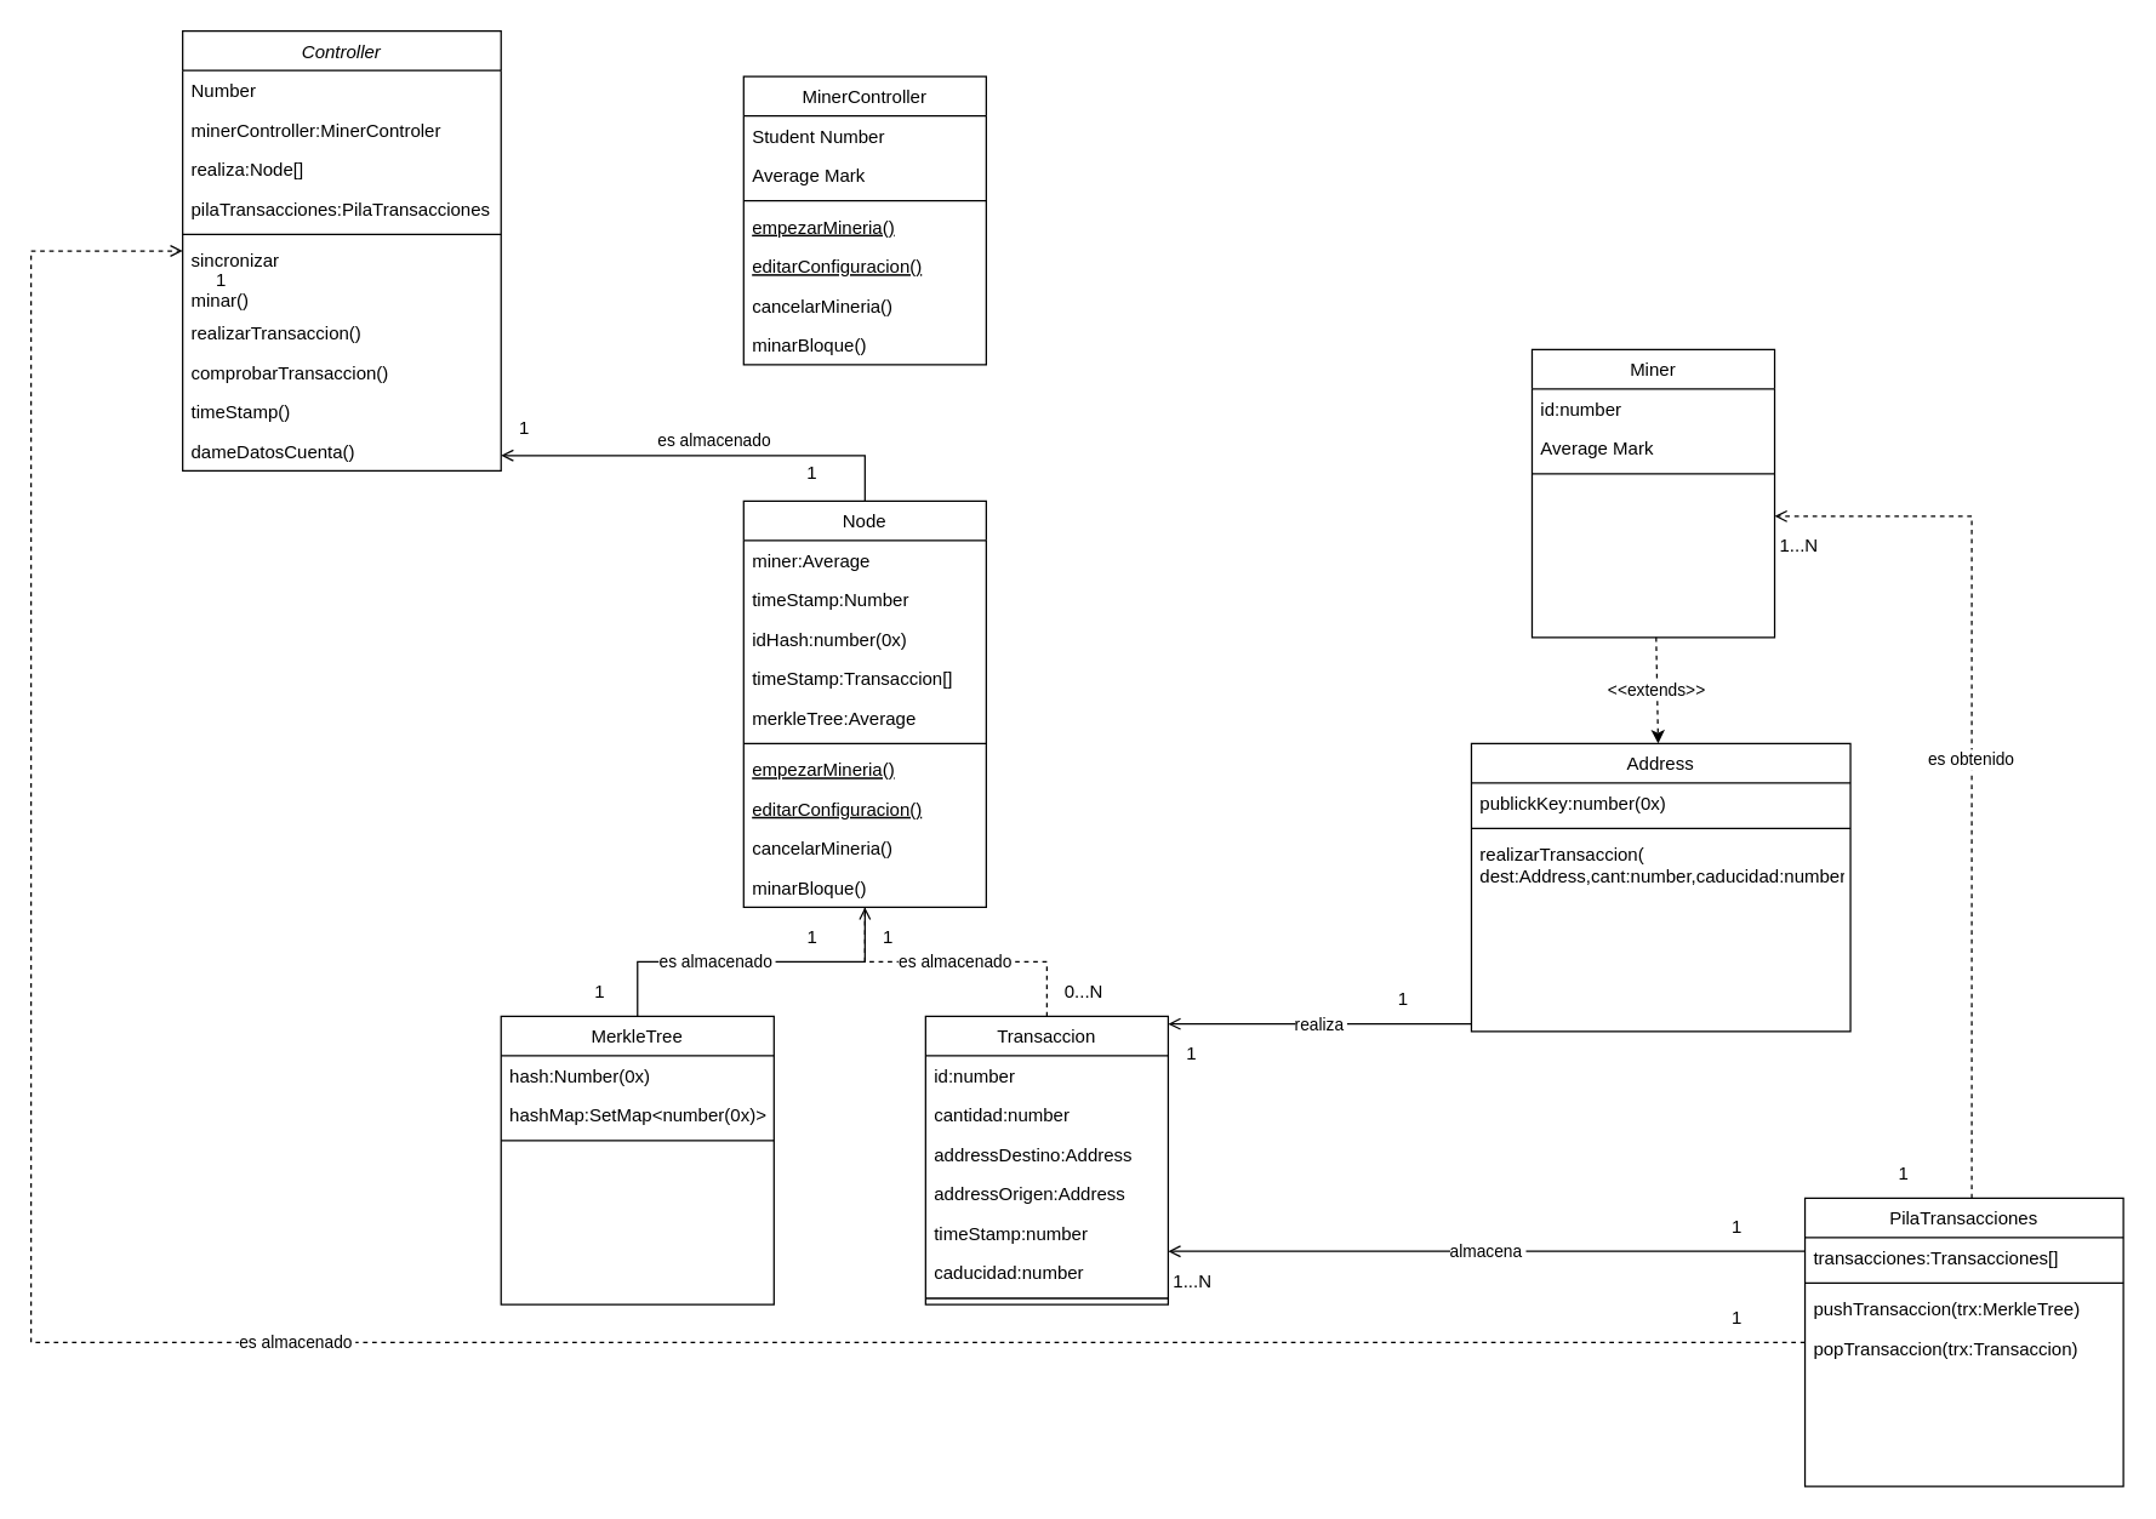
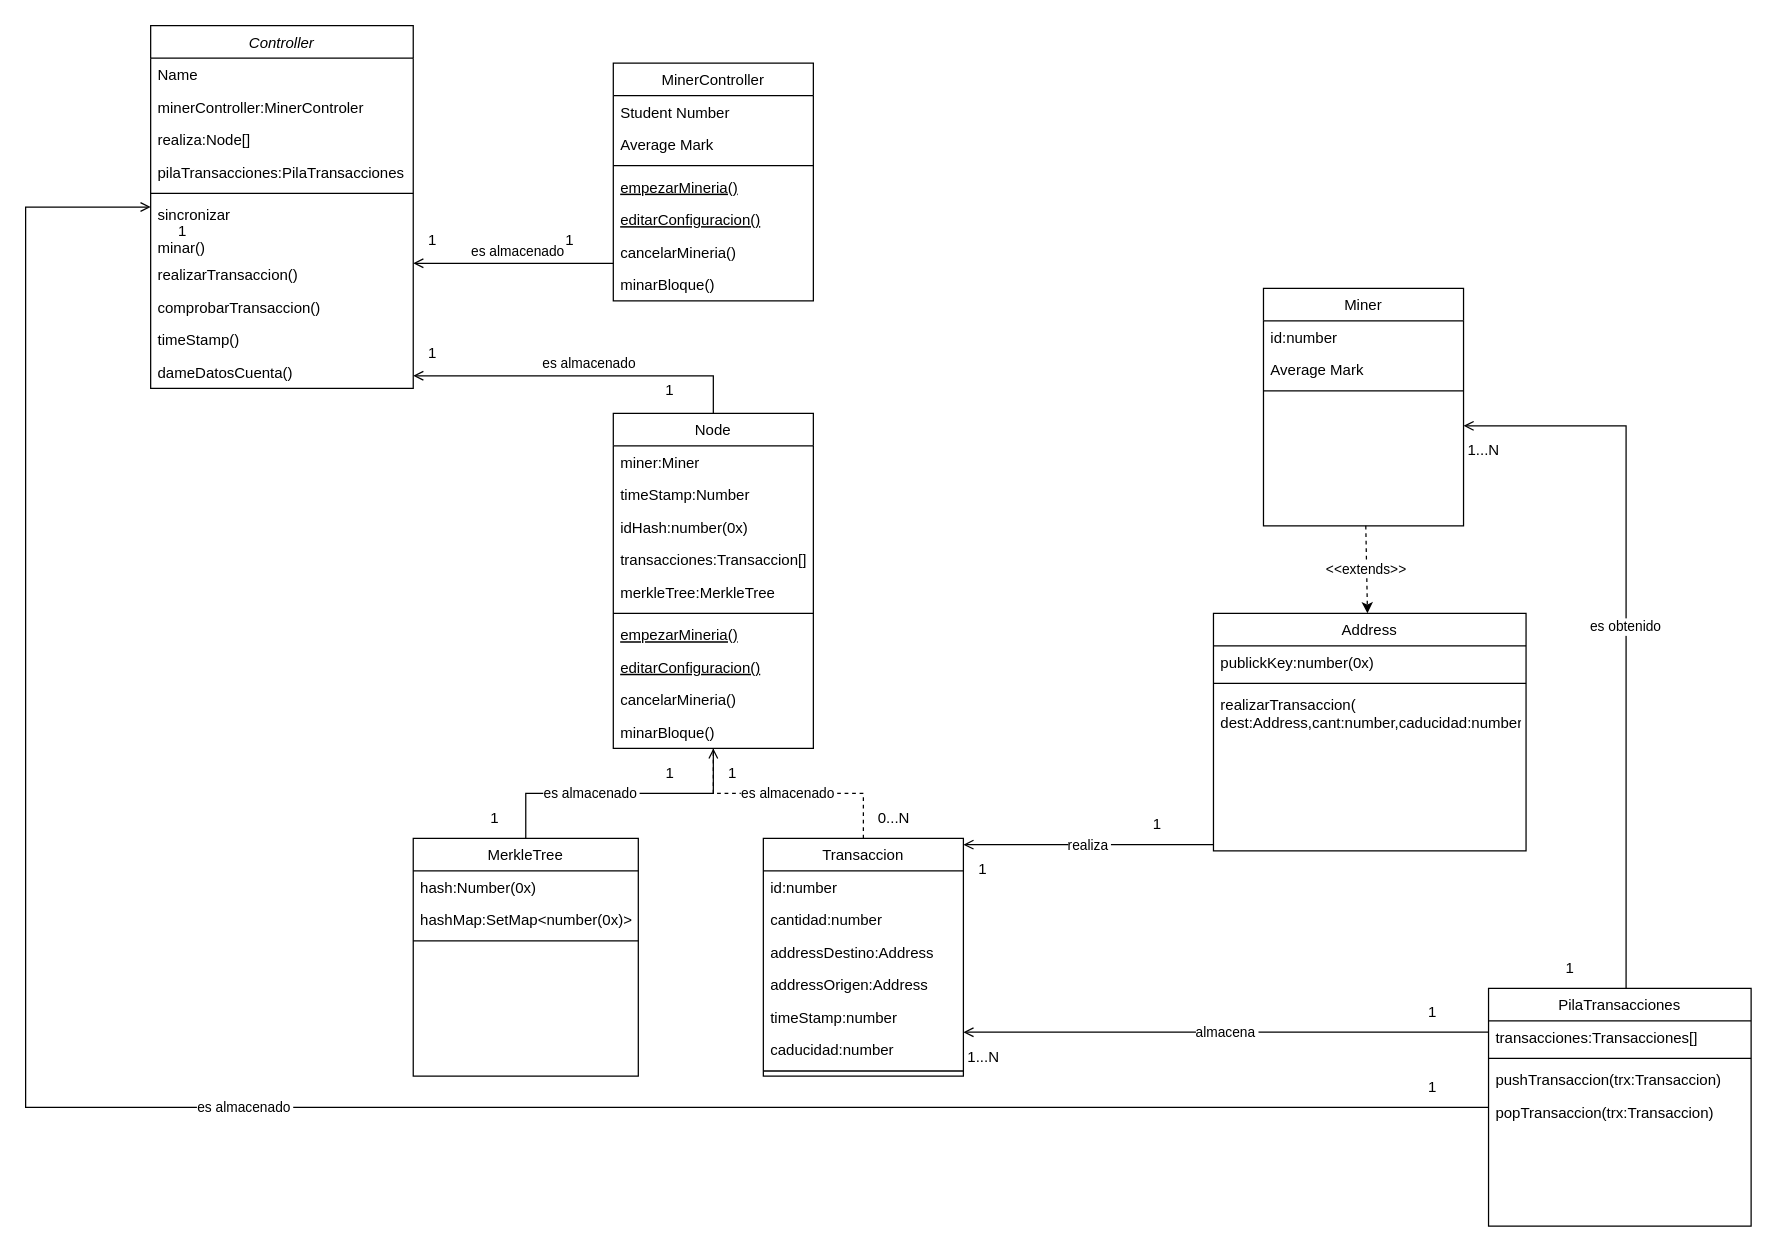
- <mxCell id="3" value="Number" style="text;align=left;verticalAlign=top;spacingLeft=4;spacingRight=4;overflow=hidden;rotatable=0;points=[[0,0.5],[1,0.5]];portConstraint=eastwest;" parent="2" vertex="1"><mxGeometry y="26" width="210" height="26" as="geometry" /></mxCell>
+ <mxCell id="3" value="Name" style="text;align=left;verticalAlign=top;spacingLeft=4;spacingRight=4;overflow=hidden;rotatable=0;points=[[0,0.5],[1,0.5]];portConstraint=eastwest;" parent="2" vertex="1"><mxGeometry y="26" width="210" height="26" as="geometry" /></mxCell>
+ <mxCell id="22" value="es almacenado" style="endArrow=open;shadow=0;strokeWidth=1;rounded=0;endFill=1;edgeStyle=elbowEdgeStyle;elbow=vertical;" edge="1" parent="1" source="14" target="2"><mxGeometry x="-0.048" y="-10" relative="1" as="geometry"><mxPoint x="390" y="230" as="sourcePoint" /><mxPoint x="428" y="428" as="targetPoint" /><mxPoint as="offset" /><Array as="points"><mxPoint x="420" y="210" /></Array></mxGeometry></mxCell>
+ <mxCell id="23" value="1" style="resizable=0;align=left;verticalAlign=bottom;labelBackgroundColor=none;fontSize=12;" connectable="0" vertex="1" parent="22"><mxGeometry x="-1" relative="1" as="geometry"><mxPoint x="-40" y="-10" as="offset" /></mxGeometry></mxCell>
+ <mxCell id="24" value="1" style="resizable=0;align=right;verticalAlign=bottom;labelBackgroundColor=none;fontSize=12;" connectable="0" vertex="1" parent="22"><mxGeometry x="1" relative="1" as="geometry"><mxPoint x="20" y="-10" as="offset" /></mxGeometry></mxCell>
- <mxCell id="30" value="miner:Average" style="text;align=left;verticalAlign=top;spacingLeft=4;spacingRight=4;overflow=hidden;rotatable=0;points=[[0,0.5],[1,0.5]];portConstraint=eastwest;" vertex="1" parent="29"><mxGeometry y="26" width="160" height="26" as="geometry" /></mxCell>
+ <mxCell id="30" value="miner:Miner" style="text;align=left;verticalAlign=top;spacingLeft=4;spacingRight=4;overflow=hidden;rotatable=0;points=[[0,0.5],[1,0.5]];portConstraint=eastwest;" vertex="1" parent="29"><mxGeometry y="26" width="160" height="26" as="geometry" /></mxCell>
- <mxCell id="33" value="timeStamp:Transaccion[]" style="text;align=left;verticalAlign=top;spacingLeft=4;spacingRight=4;overflow=hidden;rotatable=0;points=[[0,0.5],[1,0.5]];portConstraint=eastwest;rounded=0;shadow=0;html=0;" vertex="1" parent="29"><mxGeometry y="104" width="160" height="26" as="geometry" /></mxCell>
+ <mxCell id="33" value="transacciones:Transaccion[]" style="text;align=left;verticalAlign=top;spacingLeft=4;spacingRight=4;overflow=hidden;rotatable=0;points=[[0,0.5],[1,0.5]];portConstraint=eastwest;rounded=0;shadow=0;html=0;" vertex="1" parent="29"><mxGeometry y="104" width="160" height="26" as="geometry" /></mxCell>
- <mxCell id="34" value="merkleTree:Average" style="text;align=left;verticalAlign=top;spacingLeft=4;spacingRight=4;overflow=hidden;rotatable=0;points=[[0,0.5],[1,0.5]];portConstraint=eastwest;rounded=0;shadow=0;html=0;" vertex="1" parent="29"><mxGeometry y="130" width="160" height="26" as="geometry" /></mxCell>
+ <mxCell id="34" value="merkleTree:MerkleTree" style="text;align=left;verticalAlign=top;spacingLeft=4;spacingRight=4;overflow=hidden;rotatable=0;points=[[0,0.5],[1,0.5]];portConstraint=eastwest;rounded=0;shadow=0;html=0;" vertex="1" parent="29"><mxGeometry y="130" width="160" height="26" as="geometry" /></mxCell>
- <mxCell id="77" value="es obtenido" style="endArrow=open;shadow=0;strokeWidth=1;rounded=0;endFill=1;edgeStyle=elbowEdgeStyle;elbow=vertical;dashed=1;" edge="1" parent="1" source="66" target="40"><mxGeometry relative="1" as="geometry"><mxPoint x="1200" y="835.238" as="sourcePoint" /><mxPoint x="780" y="835.238" as="targetPoint" /><Array as="points"><mxPoint x="1300" y="340" /></Array></mxGeometry></mxCell>
+ <mxCell id="77" value="es obtenido" style="endArrow=open;shadow=0;strokeWidth=1;rounded=0;endFill=1;edgeStyle=elbowEdgeStyle;elbow=vertical;" edge="1" parent="1" source="66" target="40"><mxGeometry relative="1" as="geometry"><mxPoint x="1200" y="835.238" as="sourcePoint" /><mxPoint x="780" y="835.238" as="targetPoint" /><Array as="points"><mxPoint x="1300" y="340" /></Array></mxGeometry></mxCell>
- <mxCell id="69" value="pushTransaccion(trx:MerkleTree)" style="text;align=left;verticalAlign=top;spacingLeft=4;spacingRight=4;overflow=hidden;rotatable=0;points=[[0,0.5],[1,0.5]];portConstraint=eastwest;rounded=0;shadow=0;html=0;" vertex="1" parent="66"><mxGeometry y="60" width="210" height="26" as="geometry" /></mxCell>
+ <mxCell id="69" value="pushTransaccion(trx:Transaccion)" style="text;align=left;verticalAlign=top;spacingLeft=4;spacingRight=4;overflow=hidden;rotatable=0;points=[[0,0.5],[1,0.5]];portConstraint=eastwest;rounded=0;shadow=0;html=0;" vertex="1" parent="66"><mxGeometry y="60" width="210" height="26" as="geometry" /></mxCell>
- <mxCell id="80" value="es almacenado" style="endArrow=open;shadow=0;strokeWidth=1;rounded=0;endFill=1;edgeStyle=elbowEdgeStyle;elbow=vertical;dashed=1;" edge="1" parent="1" source="66" target="2"><mxGeometry relative="1" as="geometry"><mxPoint x="1200" y="834.385" as="sourcePoint" /><mxPoint x="780" y="834.385" as="targetPoint" /><Array as="points"><mxPoint x="20" y="420" /><mxPoint x="270" y="20" /></Array></mxGeometry></mxCell>
+ <mxCell id="80" value="es almacenado" style="endArrow=open;shadow=0;strokeWidth=1;rounded=0;endFill=1;edgeStyle=elbowEdgeStyle;elbow=vertical;" edge="1" parent="1" source="66" target="2"><mxGeometry relative="1" as="geometry"><mxPoint x="1200" y="834.385" as="sourcePoint" /><mxPoint x="780" y="834.385" as="targetPoint" /><Array as="points"><mxPoint x="20" y="420" /><mxPoint x="270" y="20" /></Array></mxGeometry></mxCell>
